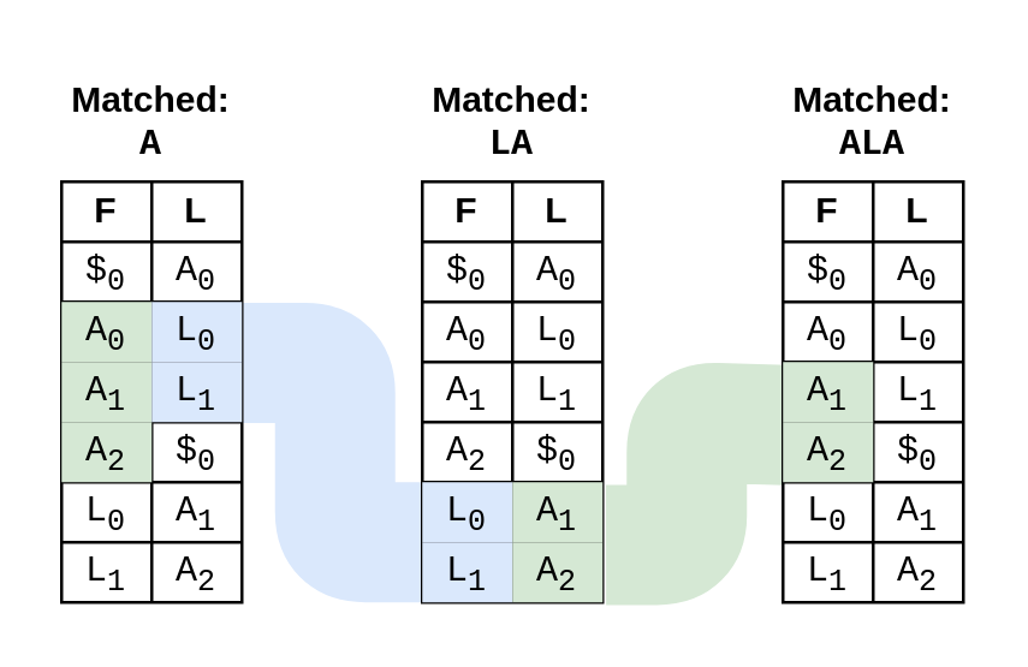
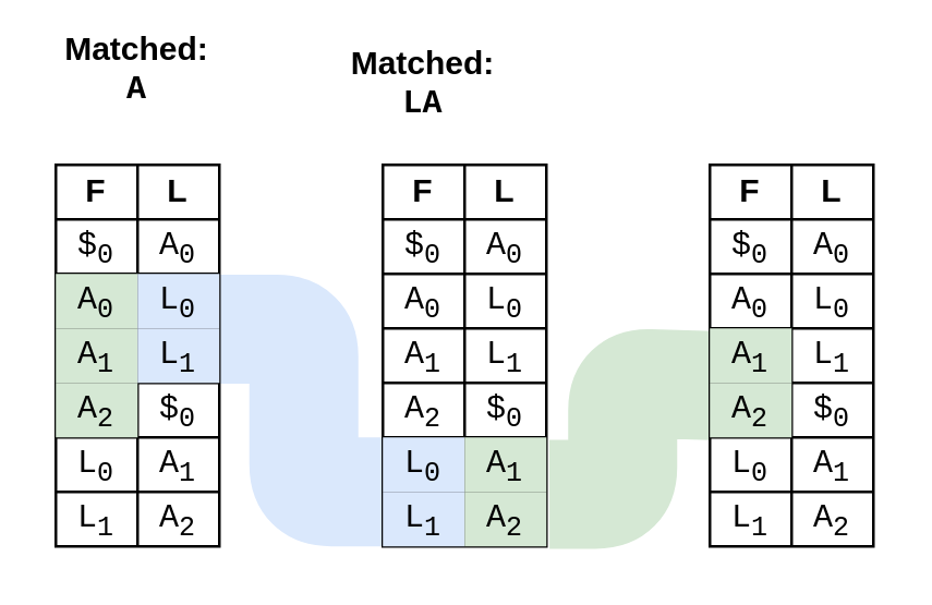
- <mxCell id="26" value="&lt;div&gt;&lt;b&gt;Matched:&lt;/b&gt;&lt;/div&gt;&lt;div&gt;&lt;b&gt;&lt;font face=&quot;Courier New&quot;&gt;A&lt;/font&gt;&lt;br&gt;&lt;/b&gt;&lt;/div&gt;&lt;font face=&quot;Courier New&quot;&gt;&lt;/font&gt;" style="text;html=1;strokeColor=none;fillColor=none;align=center;verticalAlign=middle;whiteSpace=wrap;rounded=0;" vertex="1" parent="1"><mxGeometry x="20" y="20" width="60" height="40" as="geometry" /></mxCell>
+ <mxCell id="26" value="&lt;div&gt;&lt;b&gt;Matched:&lt;/b&gt;&lt;/div&gt;&lt;div&gt;&lt;b&gt;&lt;font face=&quot;Courier New&quot;&gt;A&lt;/font&gt;&lt;br&gt;&lt;/b&gt;&lt;/div&gt;&lt;font face=&quot;Courier New&quot;&gt;&lt;/font&gt;" style="text;html=1;strokeColor=none;fillColor=none;align=center;verticalAlign=middle;whiteSpace=wrap;rounded=0;" vertex="1" parent="1"><mxGeometry x="20" y="5" width="60" height="40" as="geometry" /></mxCell>
- <mxCell id="49" value="&lt;div&gt;&lt;b&gt;Matched:&lt;/b&gt;&lt;/div&gt;&lt;div&gt;&lt;b&gt;&lt;font face=&quot;Courier New&quot;&gt;LA&lt;/font&gt;&lt;br&gt;&lt;/b&gt;&lt;/div&gt;&lt;font face=&quot;Courier New&quot;&gt;&lt;/font&gt;" style="text;html=1;strokeColor=none;fillColor=none;align=center;verticalAlign=middle;whiteSpace=wrap;rounded=0;" vertex="1" parent="1"><mxGeometry x="140" y="20" width="60" height="40" as="geometry" /></mxCell>
+ <mxCell id="49" value="&lt;div&gt;&lt;b&gt;Matched:&lt;/b&gt;&lt;/div&gt;&lt;div&gt;&lt;b&gt;&lt;font face=&quot;Courier New&quot;&gt;LA&lt;/font&gt;&lt;br&gt;&lt;/b&gt;&lt;/div&gt;&lt;font face=&quot;Courier New&quot;&gt;&lt;/font&gt;" style="text;html=1;strokeColor=none;fillColor=none;align=center;verticalAlign=middle;whiteSpace=wrap;rounded=0;" vertex="1" parent="1"><mxGeometry x="125" y="10" width="60" height="40" as="geometry" /></mxCell>
- <mxCell id="72" value="&lt;div&gt;&lt;b&gt;Matched:&lt;/b&gt;&lt;/div&gt;&lt;div&gt;&lt;b&gt;&lt;font face=&quot;Courier New&quot;&gt;ALA&lt;/font&gt;&lt;br&gt;&lt;/b&gt;&lt;/div&gt;&lt;font face=&quot;Courier New&quot;&gt;&lt;/font&gt;" style="text;html=1;strokeColor=none;fillColor=none;align=center;verticalAlign=middle;whiteSpace=wrap;rounded=0;" vertex="1" parent="1"><mxGeometry x="260" y="20" width="60" height="40" as="geometry" /></mxCell>
